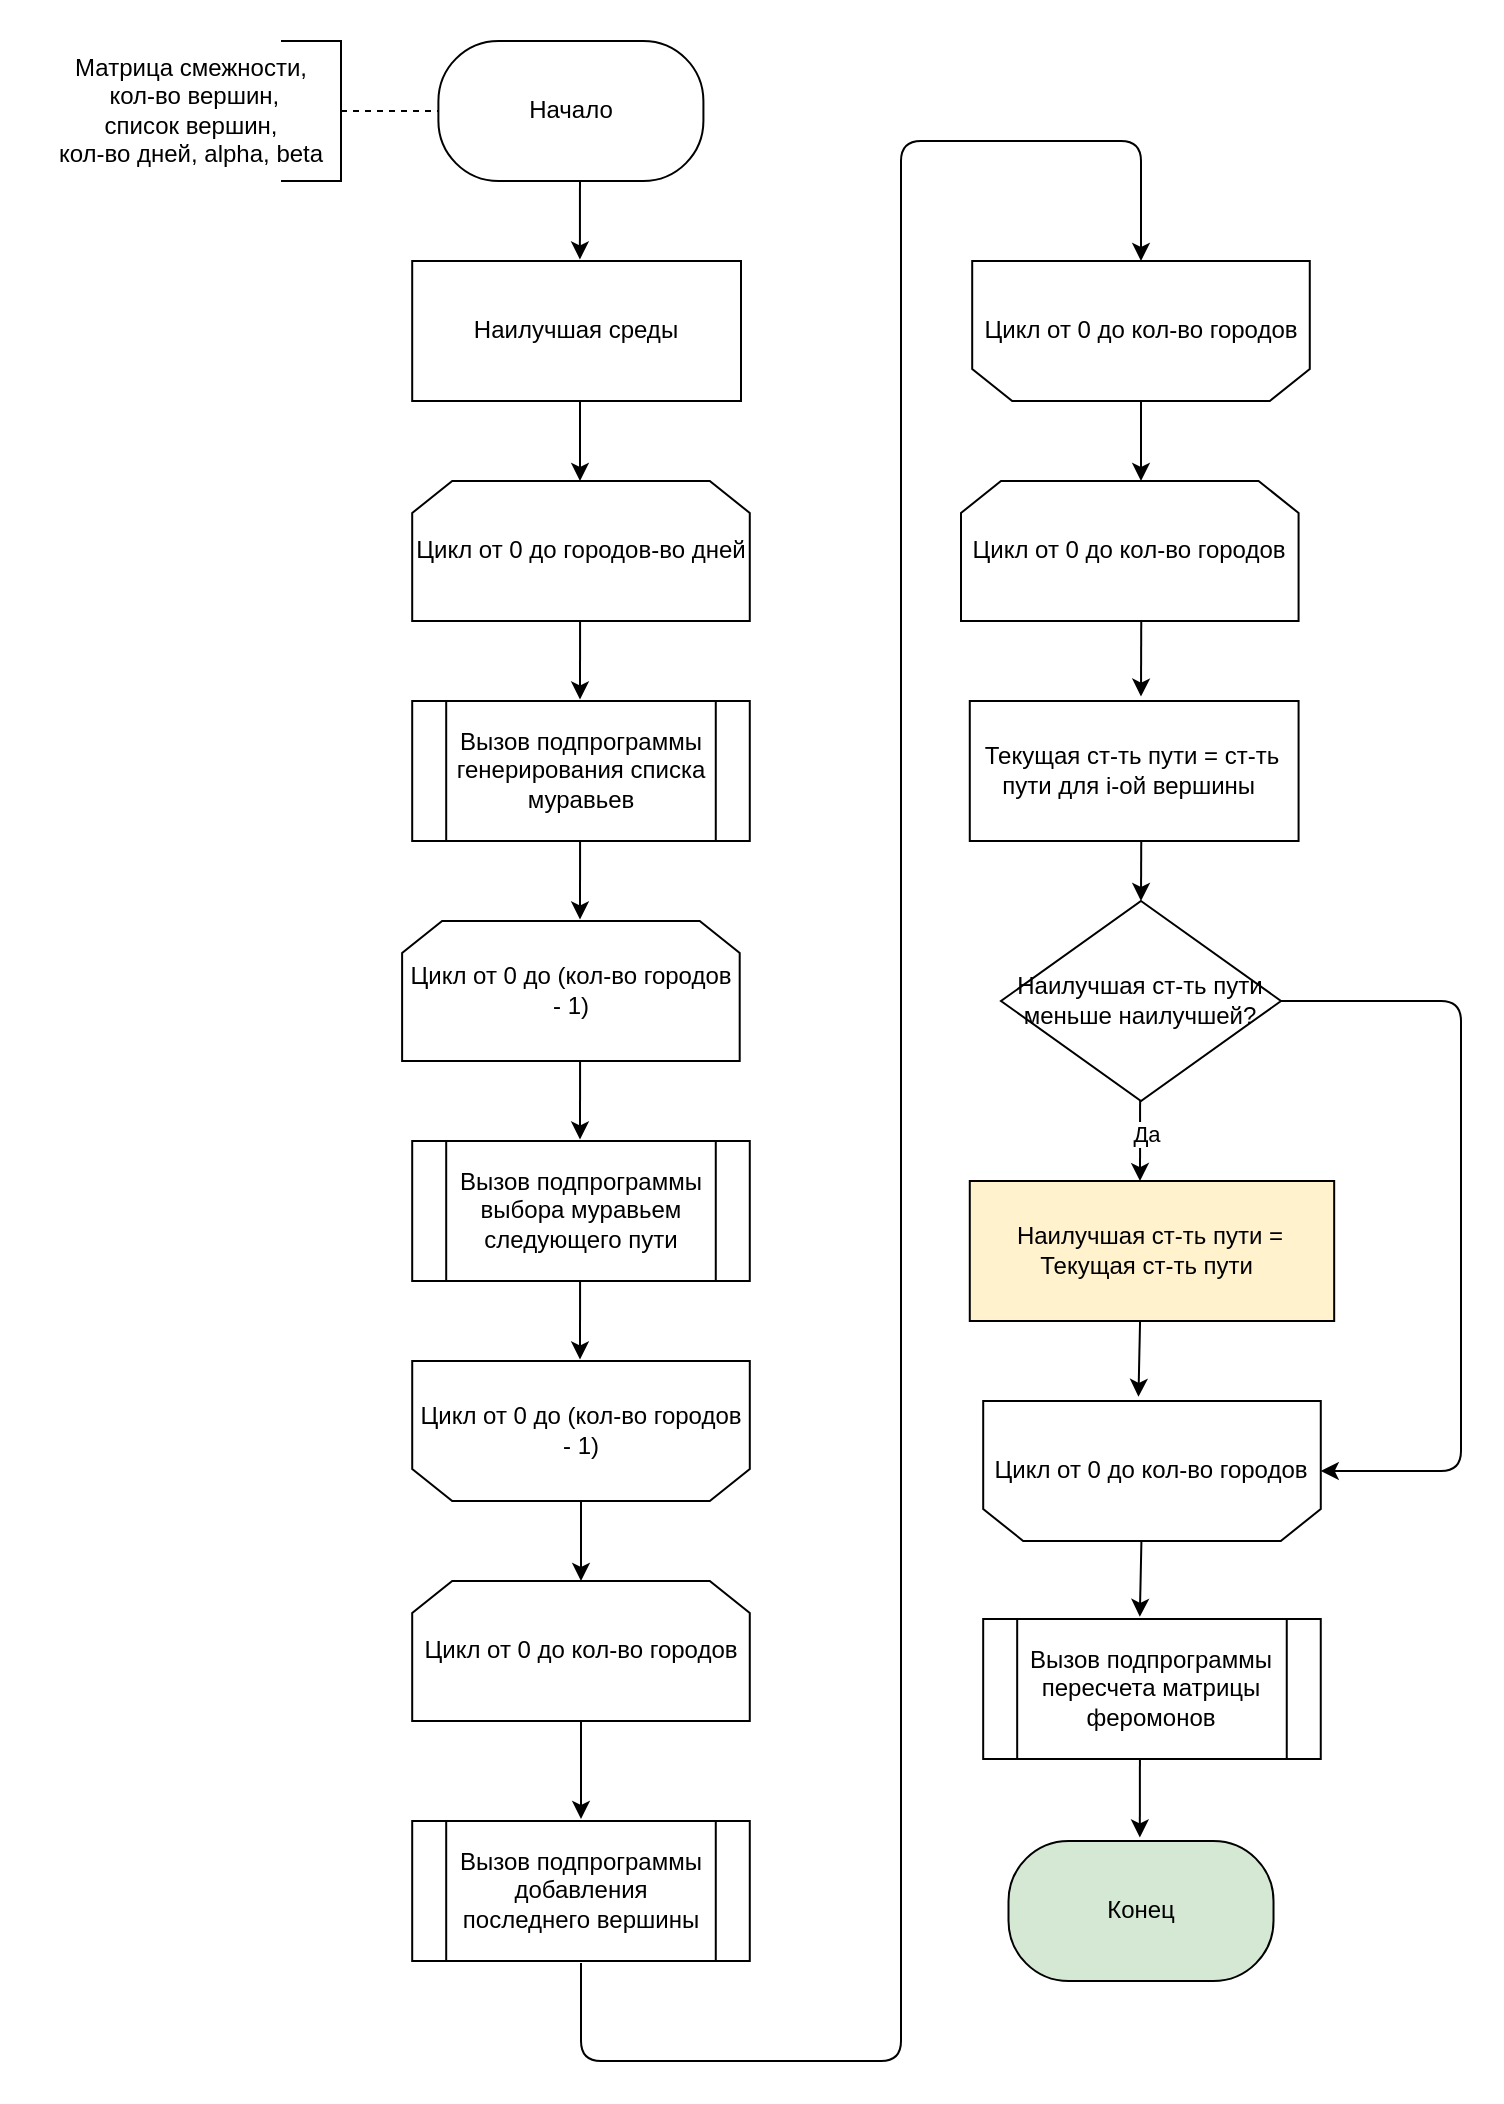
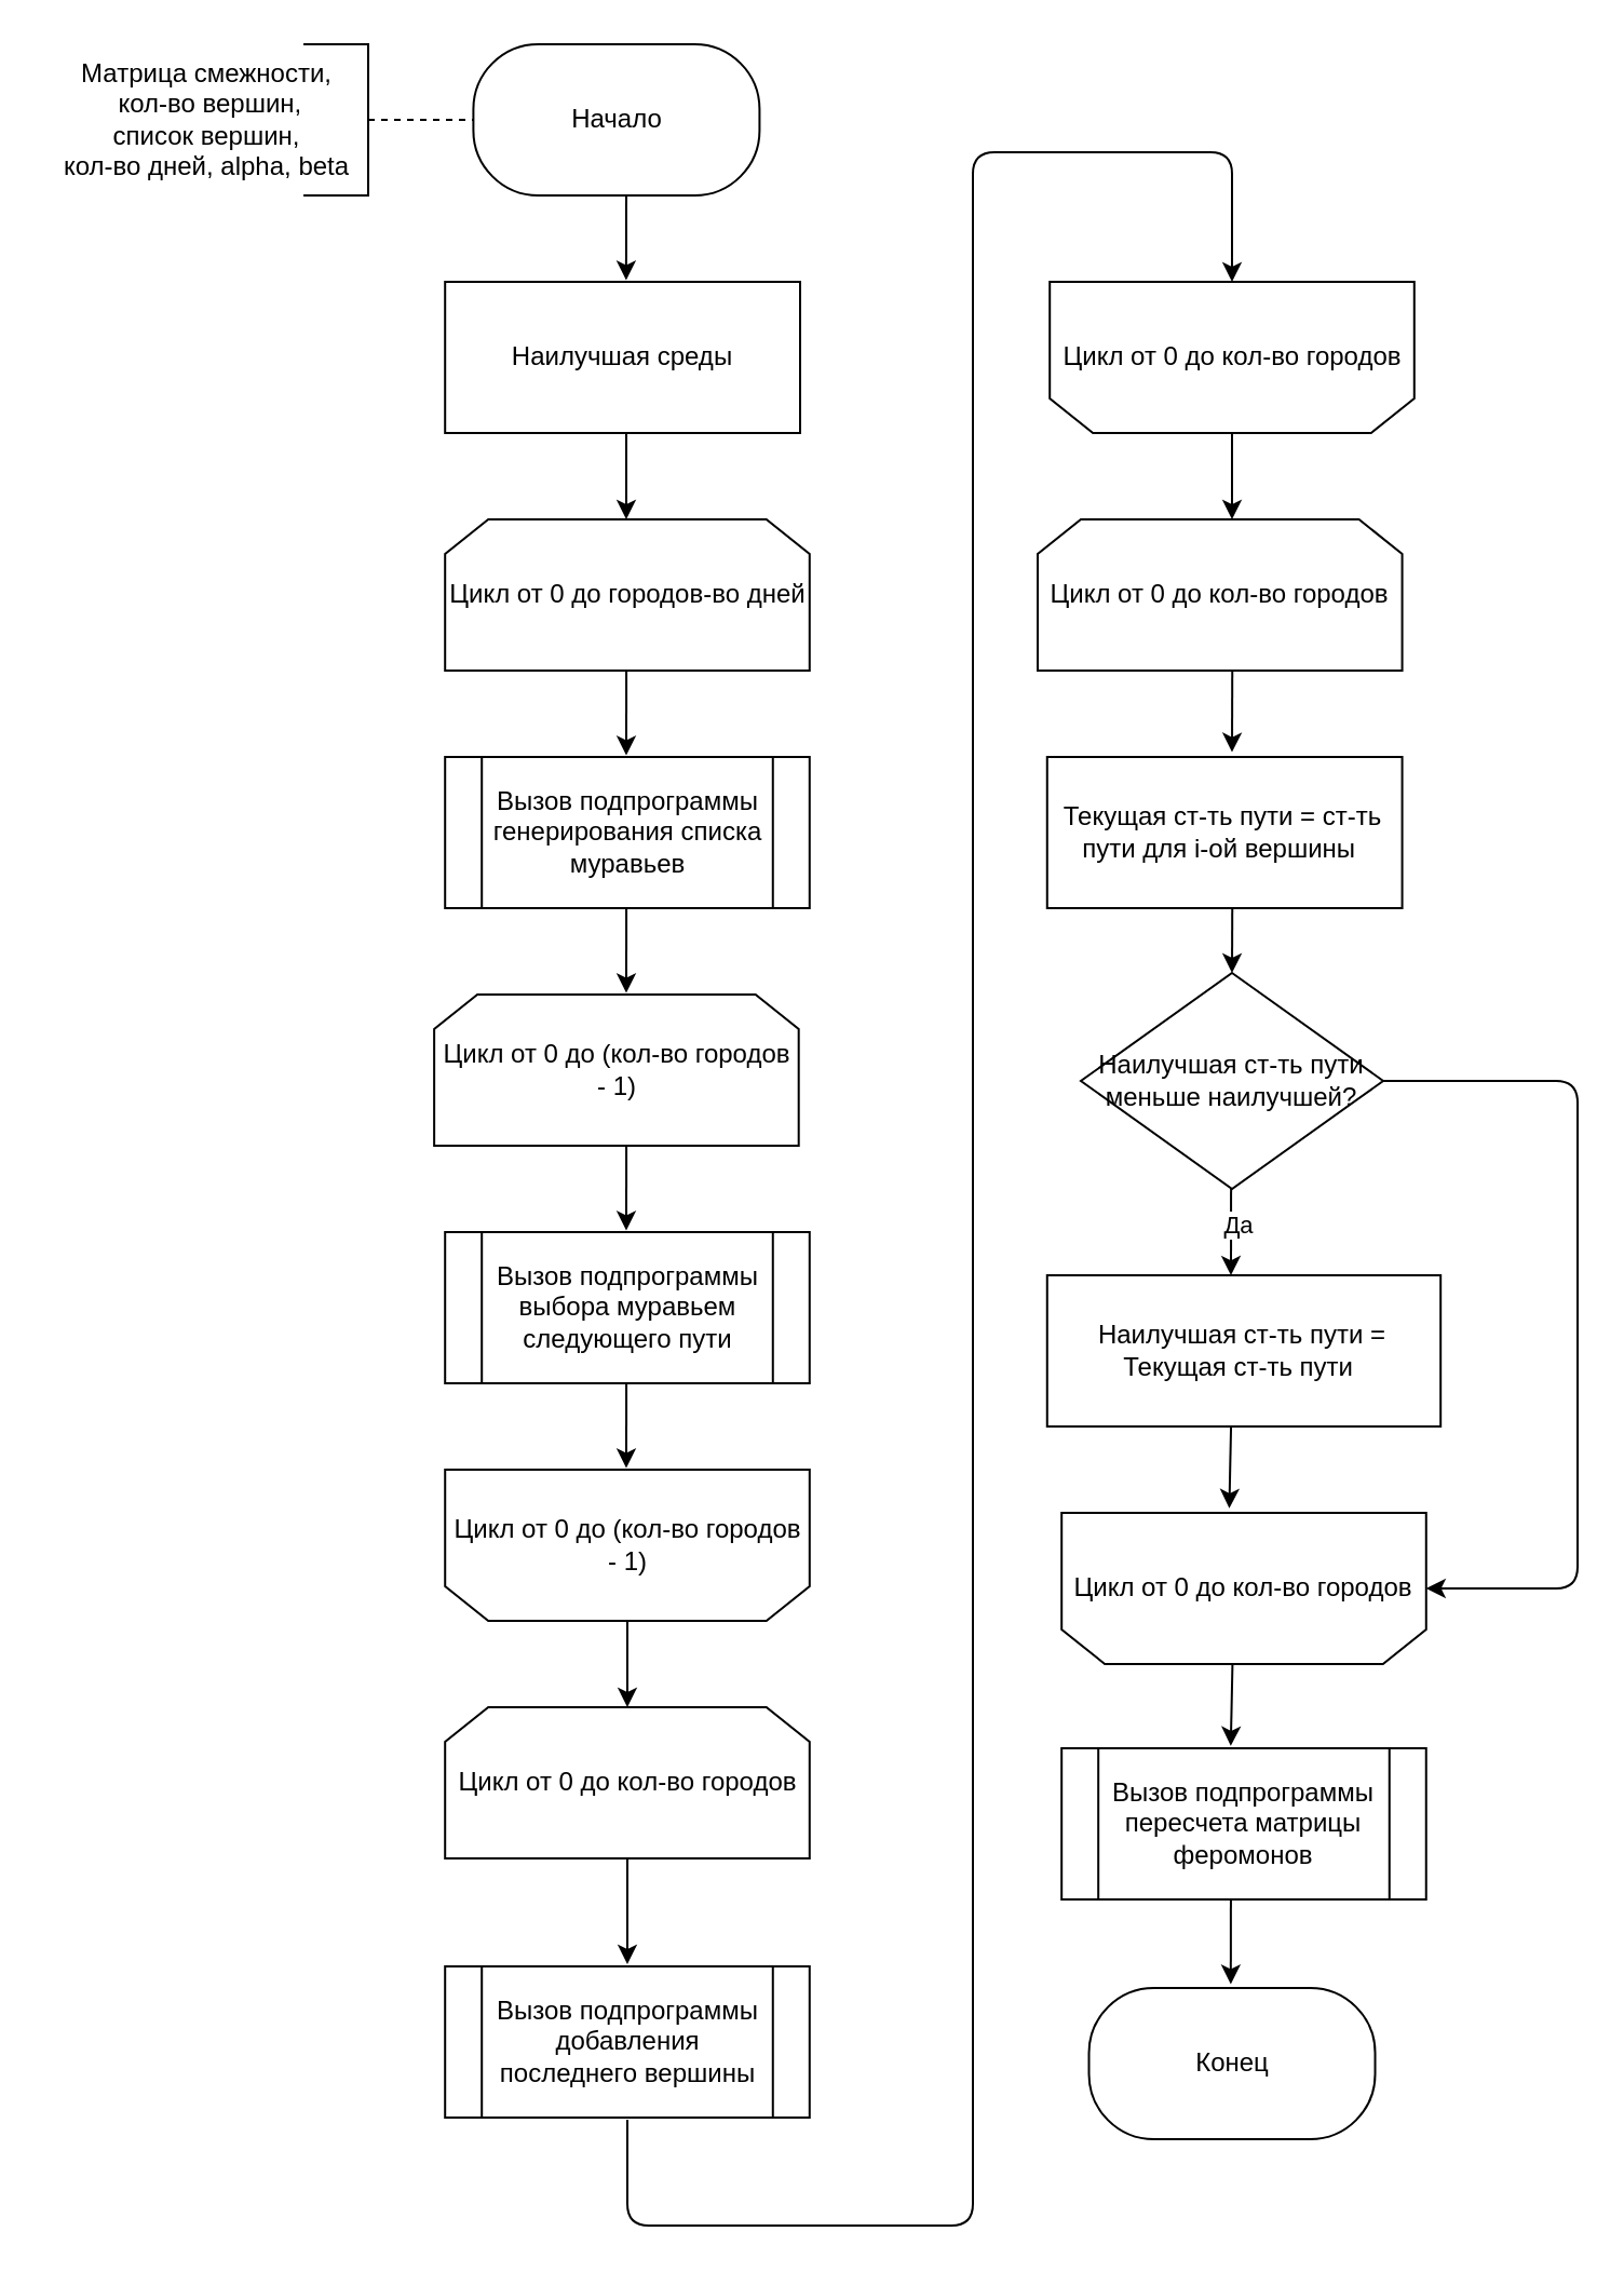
- <mxCell id="31" value="Наилучшая ст-ть пути = Текущая ст-ть пути&amp;nbsp;" style="rounded=0;whiteSpace=wrap;html=1;strokeWidth=1;fillColor=#fff2cc;" vertex="1" parent="1"><mxGeometry x="484.39" y="590" width="182.2" height="70" as="geometry" /></mxCell>
+ <mxCell id="31" value="Наилучшая ст-ть пути = Текущая ст-ть пути&amp;nbsp;" style="rounded=0;whiteSpace=wrap;html=1;strokeWidth=1;" vertex="1" parent="1"><mxGeometry x="484.39" y="590" width="182.2" height="70" as="geometry" /></mxCell>
- <mxCell id="38" value="Конец" style="rounded=1;whiteSpace=wrap;html=1;arcSize=43;fillColor=#d5e8d4;" vertex="1" parent="1"><mxGeometry x="503.75" y="920" width="132.51" height="70" as="geometry" /></mxCell>
+ <mxCell id="38" value="Конец" style="rounded=1;whiteSpace=wrap;html=1;arcSize=43;" vertex="1" parent="1"><mxGeometry x="503.75" y="920" width="132.51" height="70" as="geometry" /></mxCell>
